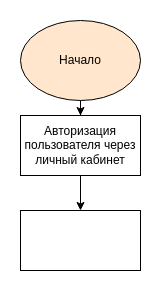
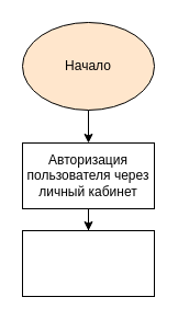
- <mxCell id="5" value="Авторизация пользователя через личный кабинет" style="rounded=0;whiteSpace=wrap;html=1;" vertex="1" parent="1"><mxGeometry x="20" y="115" width="120" height="60" as="geometry" /></mxCell>
+ <mxCell id="5" value="Авторизация пользователя через личный кабинет" style="rounded=0;whiteSpace=wrap;html=1;" vertex="1" parent="1"><mxGeometry x="20" y="130" width="120" height="60" as="geometry" /></mxCell>
